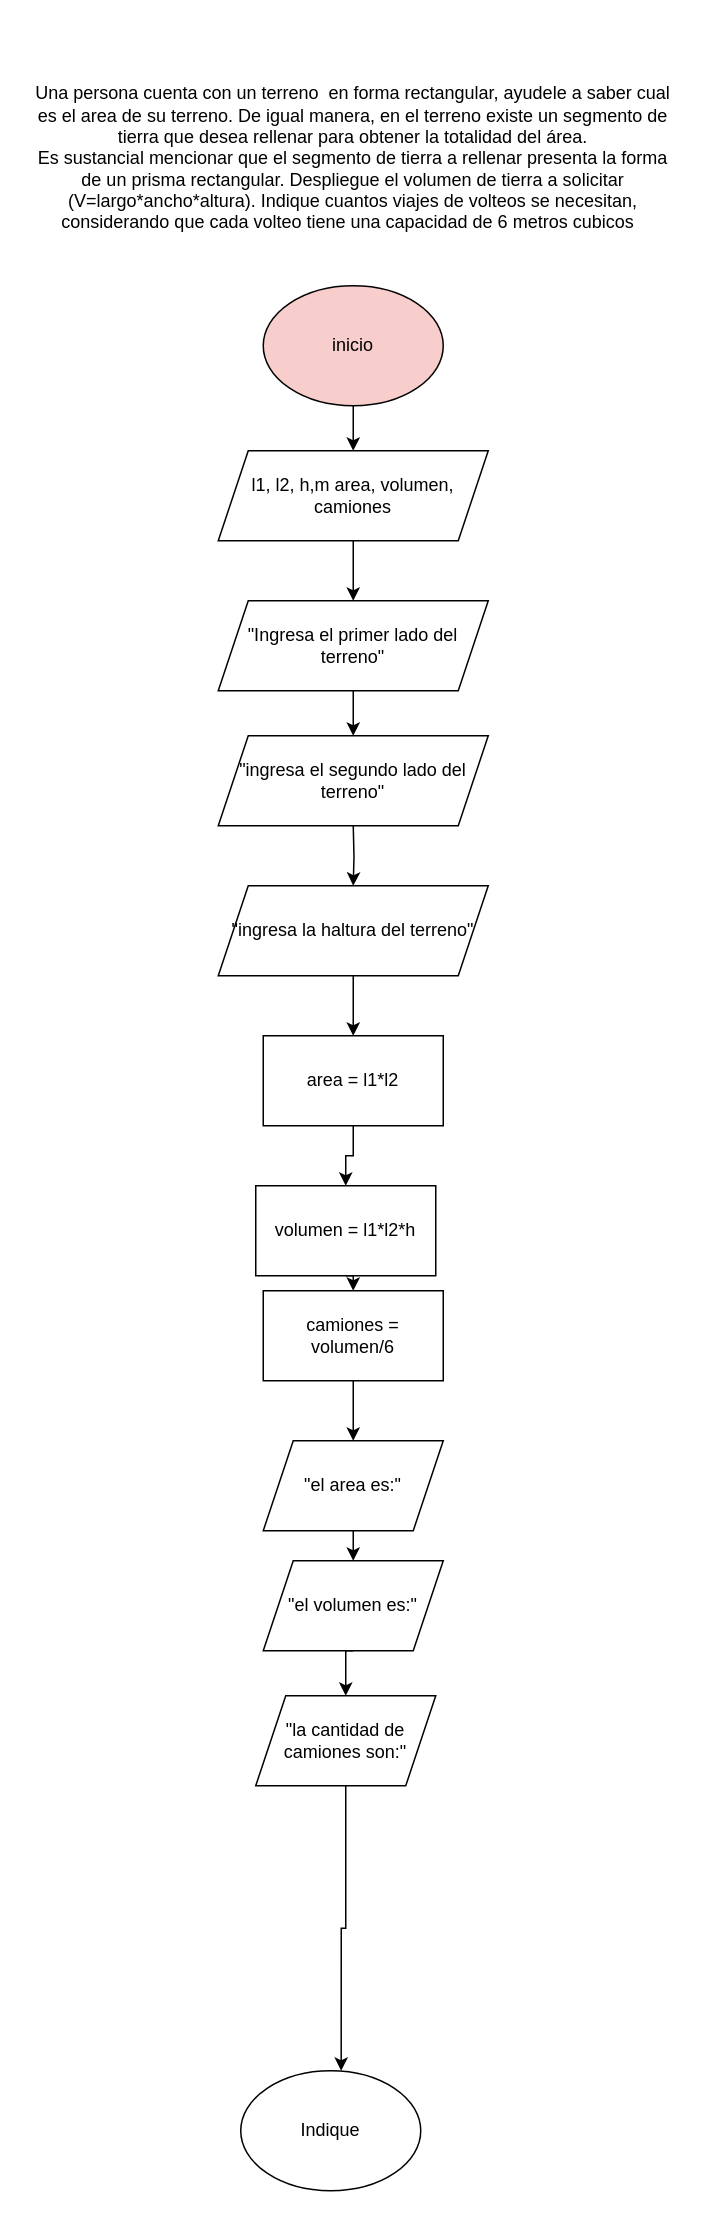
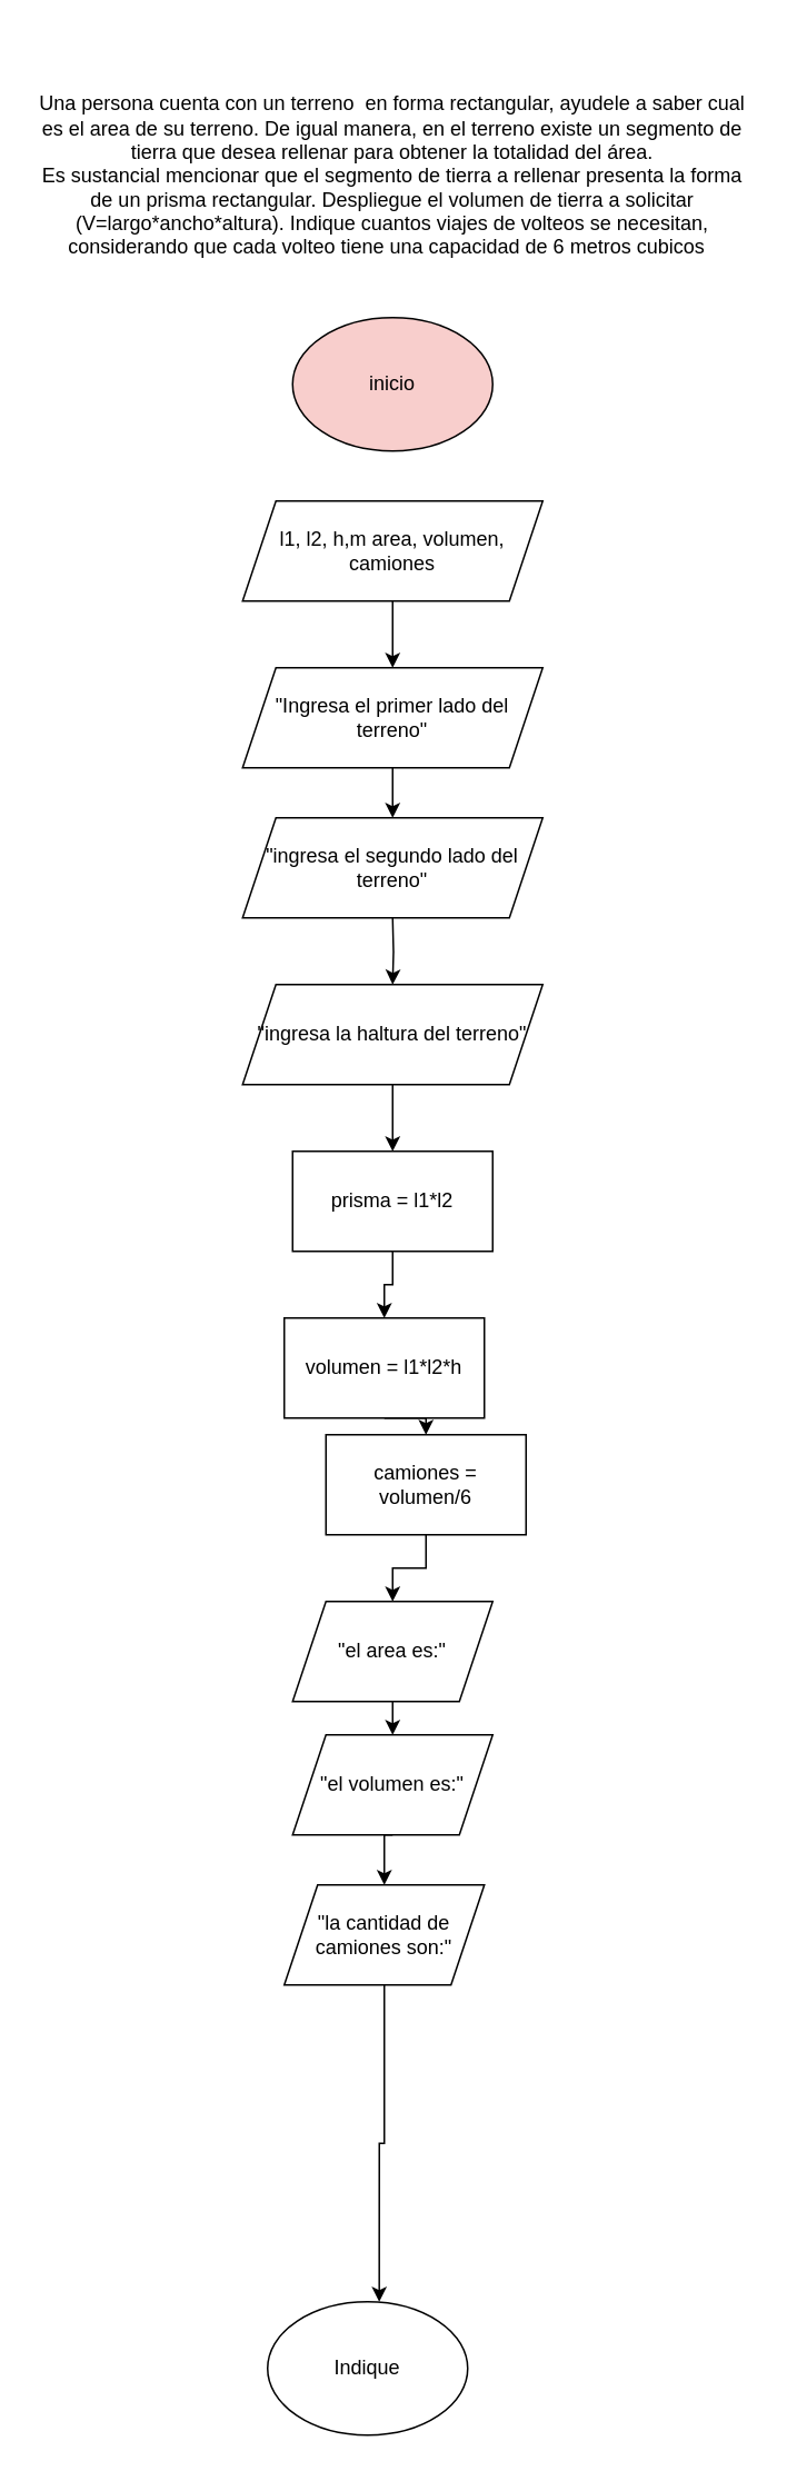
- <mxCell id="3" value="" style="edgeStyle=orthogonalEdgeStyle;rounded=0;orthogonalLoop=1;jettySize=auto;html=1;" parent="1" source="4" target="6" edge="1"><mxGeometry relative="1" as="geometry" /></mxCell>
- <mxCell id="10" value="area = l1*l2" style="rounded=0;whiteSpace=wrap;html=1;" parent="1" vertex="1"><mxGeometry x="175" y="690" width="120" height="60" as="geometry" /></mxCell>
+ <mxCell id="10" value="prisma = l1*l2" style="rounded=0;whiteSpace=wrap;html=1;" parent="1" vertex="1"><mxGeometry x="175" y="690" width="120" height="60" as="geometry" /></mxCell>
- <mxCell id="14" value="camiones = volumen/6" style="rounded=0;whiteSpace=wrap;html=1;" parent="1" vertex="1"><mxGeometry x="175" y="860" width="120" height="60" as="geometry" /></mxCell>
+ <mxCell id="14" value="camiones = volumen/6" style="rounded=0;whiteSpace=wrap;html=1;" parent="1" vertex="1"><mxGeometry x="195" y="860" width="120" height="60" as="geometry" /></mxCell>
